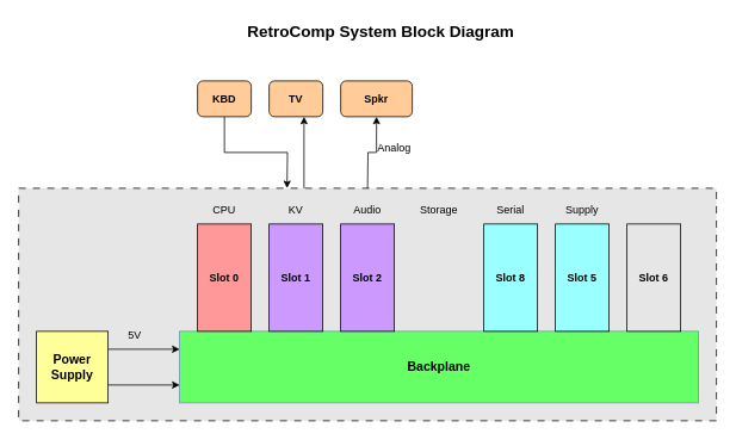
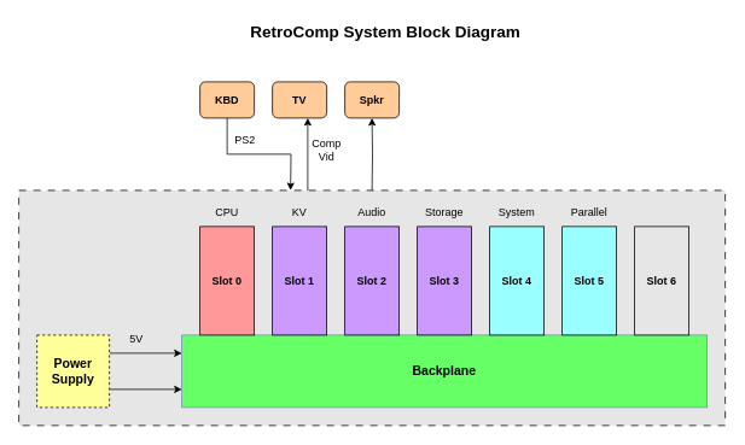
- <mxCell id="25" value="&lt;b&gt;Spkr&lt;/b&gt;" style="rounded=1;whiteSpace=wrap;html=1;fillColor=#FFCC99;" vertex="1" parent="1"><mxGeometry x="380" y="90" width="80" height="40" as="geometry" /></mxCell>
+ <mxCell id="25" value="&lt;b&gt;Spkr&lt;/b&gt;" style="rounded=1;whiteSpace=wrap;html=1;fillColor=#FFCC99;" vertex="1" parent="1"><mxGeometry x="380" y="90" width="60" height="40" as="geometry" /></mxCell>
+ <mxCell id="26" value="PS2" style="text;html=1;align=center;verticalAlign=middle;whiteSpace=wrap;rounded=0;" vertex="1" parent="1"><mxGeometry x="240" y="140" width="60" height="30" as="geometry" /></mxCell>
+ <mxCell id="27" value="Comp&lt;div&gt;Vid&lt;/div&gt;" style="text;html=1;align=center;verticalAlign=middle;whiteSpace=wrap;rounded=0;" vertex="1" parent="1"><mxGeometry x="330" y="150" width="60" height="30" as="geometry" /></mxCell>
- <mxCell id="28" value="Analog" style="text;html=1;align=center;verticalAlign=middle;whiteSpace=wrap;rounded=0;" vertex="1" parent="1"><mxGeometry x="410" y="150" width="60" height="30" as="geometry" /></mxCell>
- <mxCell id="20" value="Serial" style="text;html=1;align=center;verticalAlign=middle;whiteSpace=wrap;rounded=0;" vertex="1" parent="1"><mxGeometry x="540" y="220" width="60" height="30" as="geometry" /></mxCell>
+ <mxCell id="20" value="System" style="text;html=1;align=center;verticalAlign=middle;whiteSpace=wrap;rounded=0;" vertex="1" parent="1"><mxGeometry x="540" y="220" width="60" height="30" as="geometry" /></mxCell>
- <mxCell id="21" value="Supply" style="text;html=1;align=center;verticalAlign=middle;whiteSpace=wrap;rounded=0;" vertex="1" parent="1"><mxGeometry x="620" y="220" width="60" height="30" as="geometry" /></mxCell>
+ <mxCell id="21" value="Parallel" style="text;html=1;align=center;verticalAlign=middle;whiteSpace=wrap;rounded=0;" vertex="1" parent="1"><mxGeometry x="620" y="220" width="60" height="30" as="geometry" /></mxCell>
+ <mxCell id="12" value="&lt;b&gt;Slot 3&lt;/b&gt;" style="rounded=0;whiteSpace=wrap;html=1;fillColor=#CC99FF;" vertex="1" parent="1"><mxGeometry x="460" y="250" width="60" height="120" as="geometry" /></mxCell>
- <mxCell id="13" value="&lt;b&gt;Slot 8&lt;/b&gt;" style="rounded=0;whiteSpace=wrap;html=1;fillColor=#99FFFF;" vertex="1" parent="1"><mxGeometry x="540" y="250" width="60" height="120" as="geometry" /></mxCell>
+ <mxCell id="13" value="&lt;b&gt;Slot 4&lt;/b&gt;" style="rounded=0;whiteSpace=wrap;html=1;fillColor=#99FFFF;" vertex="1" parent="1"><mxGeometry x="540" y="250" width="60" height="120" as="geometry" /></mxCell>
- <mxCell id="9" value="&lt;b&gt;&lt;font style=&quot;font-size: 14px;&quot;&gt;Power&lt;/font&gt;&lt;/b&gt;&lt;div&gt;&lt;b&gt;&lt;font style=&quot;font-size: 14px;&quot;&gt;Supply&lt;/font&gt;&lt;/b&gt;&lt;/div&gt;" style="rounded=0;whiteSpace=wrap;html=1;fillColor=#FFFF99;" parent="1" vertex="1"><mxGeometry x="40" y="370" width="80" height="80" as="geometry" /></mxCell>
+ <mxCell id="9" value="&lt;b&gt;&lt;font style=&quot;font-size: 14px;&quot;&gt;Power&lt;/font&gt;&lt;/b&gt;&lt;div&gt;&lt;b&gt;&lt;font style=&quot;font-size: 14px;&quot;&gt;Supply&lt;/font&gt;&lt;/b&gt;&lt;/div&gt;" style="rounded=0;whiteSpace=wrap;html=1;fillColor=#FFFF99;dashed=1;" parent="1" vertex="1"><mxGeometry x="40" y="370" width="80" height="80" as="geometry" /></mxCell>
